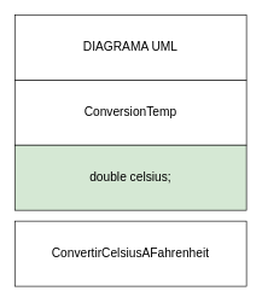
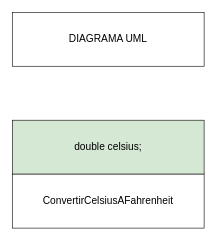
- <mxCell id="2" value="ConversionTemp" style="rounded=0;whiteSpace=wrap;html=1;fontSize=17;" vertex="1" parent="1"><mxGeometry x="20" y="110" width="320" height="90" as="geometry" /></mxCell>
- <mxCell id="4" value="ConvertirCelsiusAFahrenheit" style="rounded=0;whiteSpace=wrap;html=1;fontSize=17;" vertex="1" parent="1"><mxGeometry x="20" y="305" width="320" height="90" as="geometry" /></mxCell>
+ <mxCell id="4" value="ConvertirCelsiusAFahrenheit" style="rounded=0;whiteSpace=wrap;html=1;fontSize=17;" vertex="1" parent="1"><mxGeometry x="20" y="290" width="320" height="90" as="geometry" /></mxCell>
